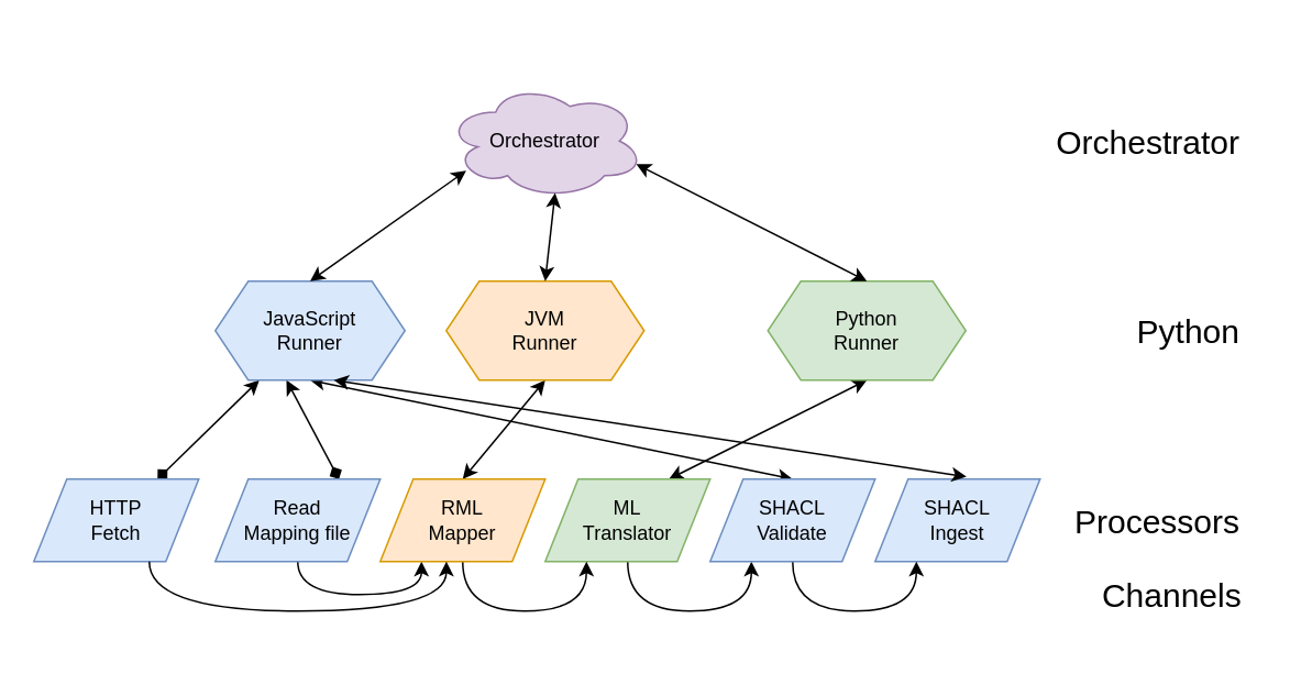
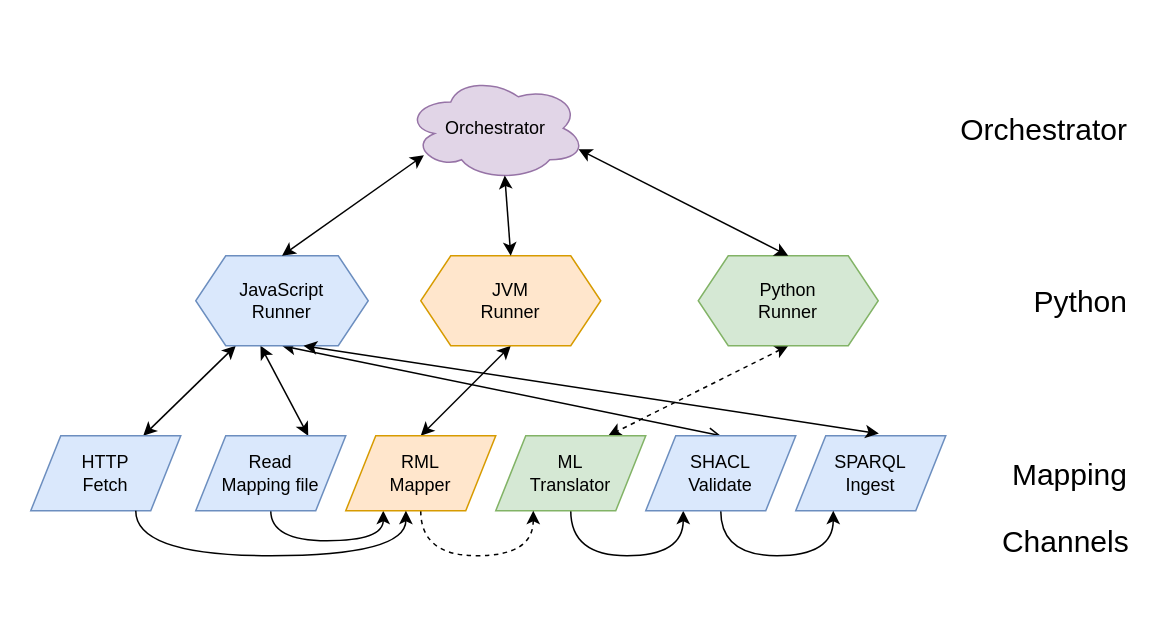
- <mxCell id="8" value="&lt;div&gt;JVM&lt;/div&gt;&lt;div&gt;Runner&lt;/div&gt;" style="shape=hexagon;perimeter=hexagonPerimeter2;whiteSpace=wrap;html=1;fixedSize=1;fillColor=#ffe6cc;strokeColor=#d79b00;" parent="1" vertex="1"><mxGeometry x="270" y="170" width="120" height="60" as="geometry" /></mxCell>
+ <mxCell id="8" value="&lt;div&gt;JVM&lt;/div&gt;&lt;div&gt;Runner&lt;/div&gt;" style="shape=hexagon;perimeter=hexagonPerimeter2;whiteSpace=wrap;html=1;fixedSize=1;fillColor=#ffe6cc;strokeColor=#d79b00;" parent="1" vertex="1"><mxGeometry x="280" y="170" width="120" height="60" as="geometry" /></mxCell>
- <mxCell id="13" style="edgeStyle=none;rounded=0;orthogonalLoop=1;jettySize=auto;html=1;exitX=0.5;exitY=1;exitDx=0;exitDy=0;entryX=0.75;entryY=0;entryDx=0;entryDy=0;startArrow=classic;startFill=1;" parent="1" source="14" target="19" edge="1"><mxGeometry relative="1" as="geometry" /></mxCell>
+ <mxCell id="13" style="edgeStyle=none;rounded=0;orthogonalLoop=1;jettySize=auto;html=1;exitX=0.5;exitY=1;exitDx=0;exitDy=0;entryX=0.75;entryY=0;entryDx=0;entryDy=0;startArrow=classic;startFill=1;dashed=1;" parent="1" source="14" target="19" edge="1"><mxGeometry relative="1" as="geometry" /></mxCell>
- <mxCell id="9" style="edgeStyle=none;rounded=0;orthogonalLoop=1;jettySize=auto;html=1;exitX=0.375;exitY=1;exitDx=0;exitDy=0;entryX=0.75;entryY=0;entryDx=0;entryDy=0;startArrow=classic;startFill=1;endArrow=diamond;" parent="1" source="12" target="16" edge="1"><mxGeometry relative="1" as="geometry" /></mxCell>
+ <mxCell id="9" style="edgeStyle=none;rounded=0;orthogonalLoop=1;jettySize=auto;html=1;exitX=0.375;exitY=1;exitDx=0;exitDy=0;entryX=0.75;entryY=0;entryDx=0;entryDy=0;startArrow=classic;startFill=1;" parent="1" source="12" target="16" edge="1"><mxGeometry relative="1" as="geometry" /></mxCell>
- <mxCell id="11" style="rounded=0;orthogonalLoop=1;jettySize=auto;html=1;entryX=0.75;entryY=0;entryDx=0;entryDy=0;startArrow=classic;startFill=1;endArrow=diamond;" edge="1" parent="1" source="12" target="29"><mxGeometry relative="1" as="geometry" /></mxCell>
+ <mxCell id="11" style="rounded=0;orthogonalLoop=1;jettySize=auto;html=1;entryX=0.75;entryY=0;entryDx=0;entryDy=0;startArrow=classic;startFill=1;" edge="1" parent="1" source="12" target="29"><mxGeometry relative="1" as="geometry" /></mxCell>
- <mxCell id="10" style="edgeStyle=none;rounded=0;orthogonalLoop=1;jettySize=auto;html=1;exitX=0.5;exitY=1;exitDx=0;exitDy=0;entryX=0.5;entryY=0;entryDx=0;entryDy=0;startArrow=classic;startFill=1;" parent="1" source="12" target="23" edge="1"><mxGeometry relative="1" as="geometry" /></mxCell>
+ <mxCell id="10" style="edgeStyle=none;rounded=0;orthogonalLoop=1;jettySize=auto;html=1;exitX=0.5;exitY=1;exitDx=0;exitDy=0;entryX=0.5;entryY=0;entryDx=0;entryDy=0;startArrow=classic;startFill=1;endArrow=open;" parent="1" source="12" target="23" edge="1"><mxGeometry relative="1" as="geometry" /></mxCell>
- <mxCell id="17" value="SHACL&lt;div&gt;Ingest&lt;/div&gt;" style="shape=parallelogram;perimeter=parallelogramPerimeter;whiteSpace=wrap;html=1;fixedSize=1;fillColor=#dae8fc;strokeColor=#6c8ebf;" parent="1" vertex="1"><mxGeometry x="530" y="290" width="100" height="50" as="geometry" /></mxCell>
+ <mxCell id="17" value="SPARQL&lt;div&gt;Ingest&lt;/div&gt;" style="shape=parallelogram;perimeter=parallelogramPerimeter;whiteSpace=wrap;html=1;fixedSize=1;fillColor=#dae8fc;strokeColor=#6c8ebf;" parent="1" vertex="1"><mxGeometry x="530" y="290" width="100" height="50" as="geometry" /></mxCell>
- <mxCell id="3" value="&lt;font style=&quot;font-size: 20px;&quot;&gt;Processors&lt;/font&gt;&amp;nbsp;&amp;nbsp;" style="rounded=0;whiteSpace=wrap;html=1;align=right;fillColor=none;strokeColor=none;" parent="1" vertex="1"><mxGeometry x="120" y="275" width="640" height="80" as="geometry" /></mxCell>
+ <mxCell id="3" value="&lt;font style=&quot;font-size: 20px;&quot;&gt;Mapping&lt;/font&gt;&amp;nbsp;&amp;nbsp;" style="rounded=0;whiteSpace=wrap;html=1;align=right;fillColor=none;strokeColor=none;" parent="1" vertex="1"><mxGeometry x="120" y="275" width="640" height="80" as="geometry" /></mxCell>
- <mxCell id="20" style="edgeStyle=orthogonalEdgeStyle;curved=1;rounded=0;orthogonalLoop=1;jettySize=auto;html=1;exitX=0.5;exitY=1;exitDx=0;exitDy=0;entryX=0.25;entryY=1;entryDx=0;entryDy=0;" parent="1" source="21" target="19" edge="1"><mxGeometry relative="1" as="geometry"><Array as="points"><mxPoint x="280" y="370" /><mxPoint x="355" y="370" /></Array></mxGeometry></mxCell>
+ <mxCell id="20" style="edgeStyle=orthogonalEdgeStyle;curved=1;rounded=0;orthogonalLoop=1;jettySize=auto;html=1;exitX=0.5;exitY=1;exitDx=0;exitDy=0;entryX=0.25;entryY=1;entryDx=0;entryDy=0;dashed=1;" parent="1" source="21" target="19" edge="1"><mxGeometry relative="1" as="geometry"><Array as="points"><mxPoint x="280" y="370" /><mxPoint x="355" y="370" /></Array></mxGeometry></mxCell>
